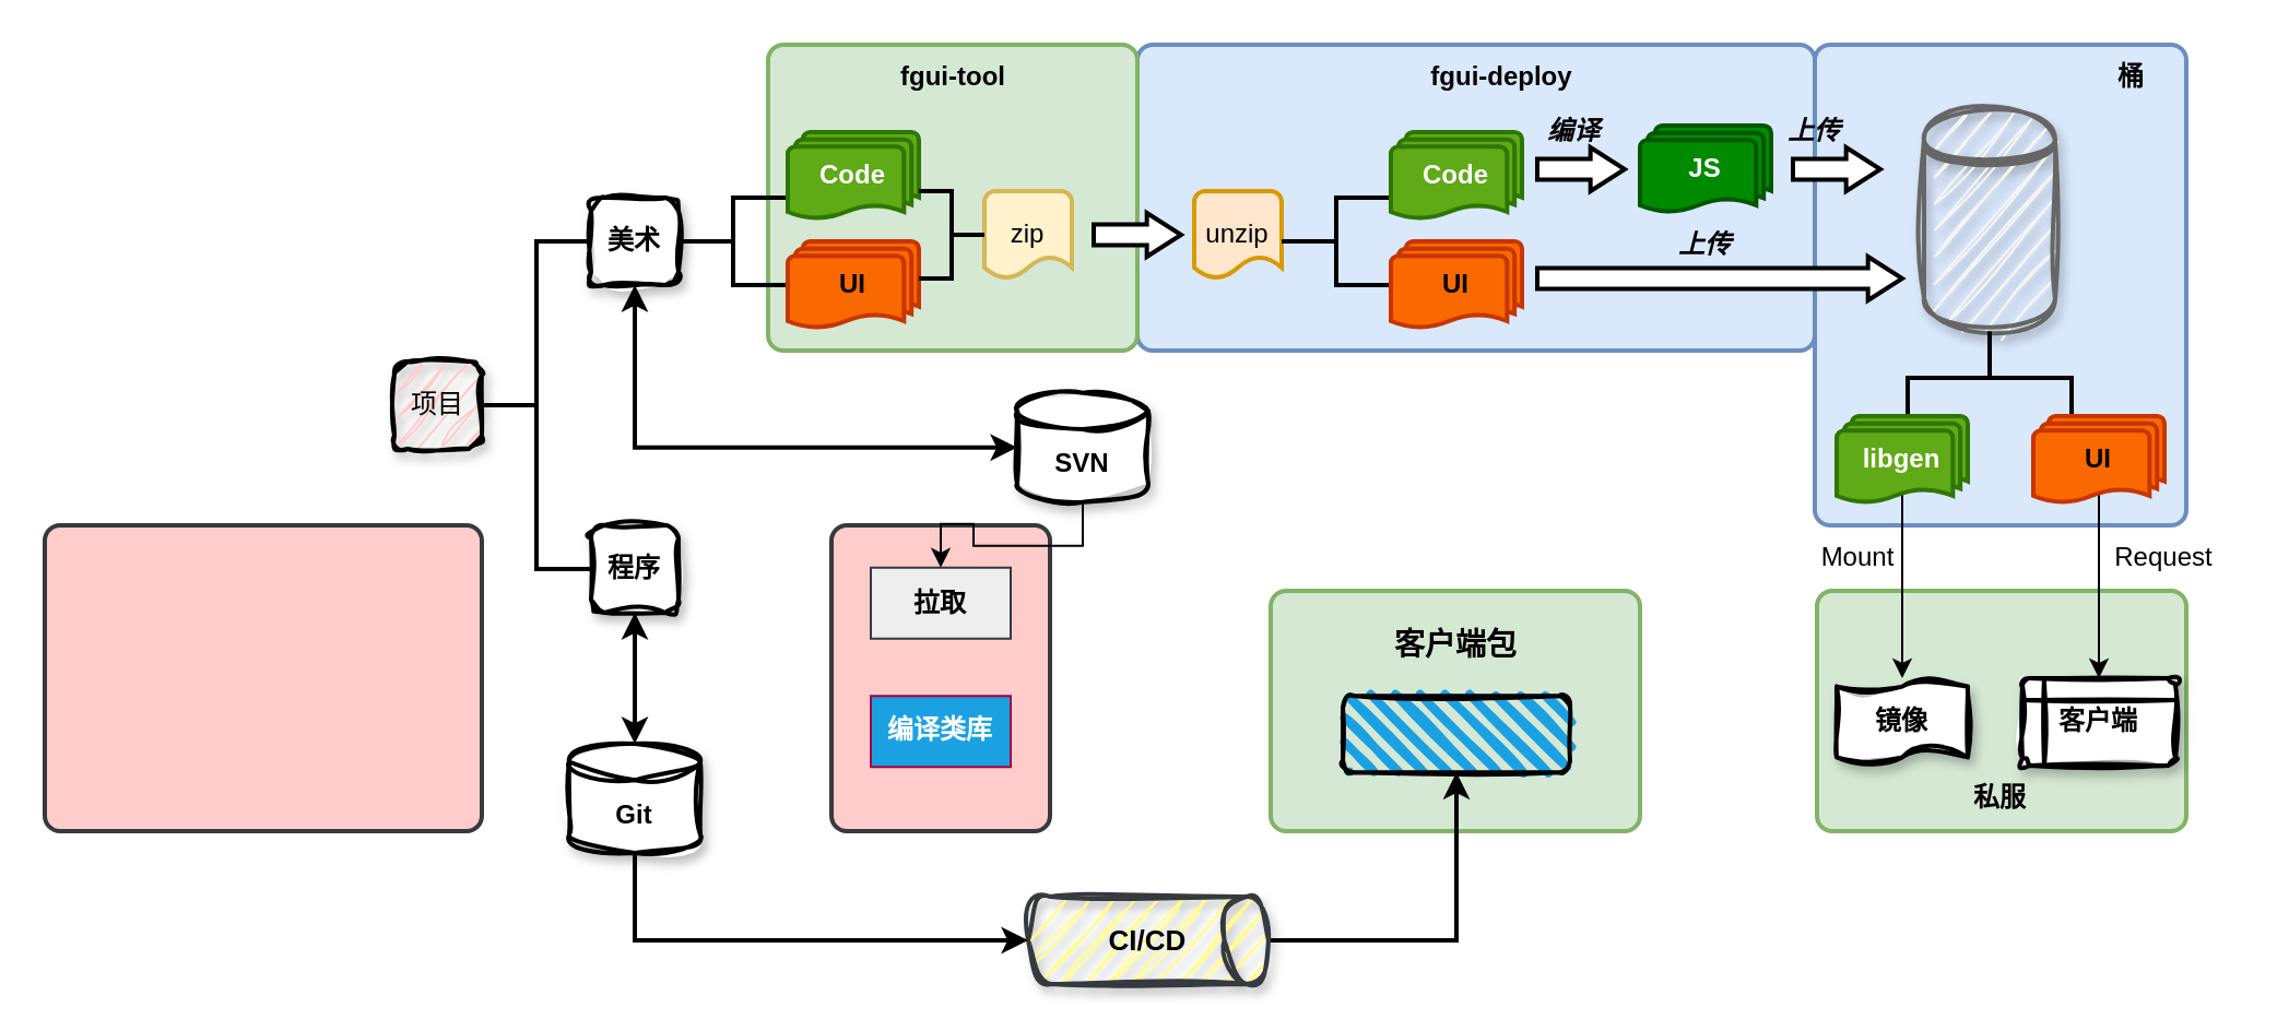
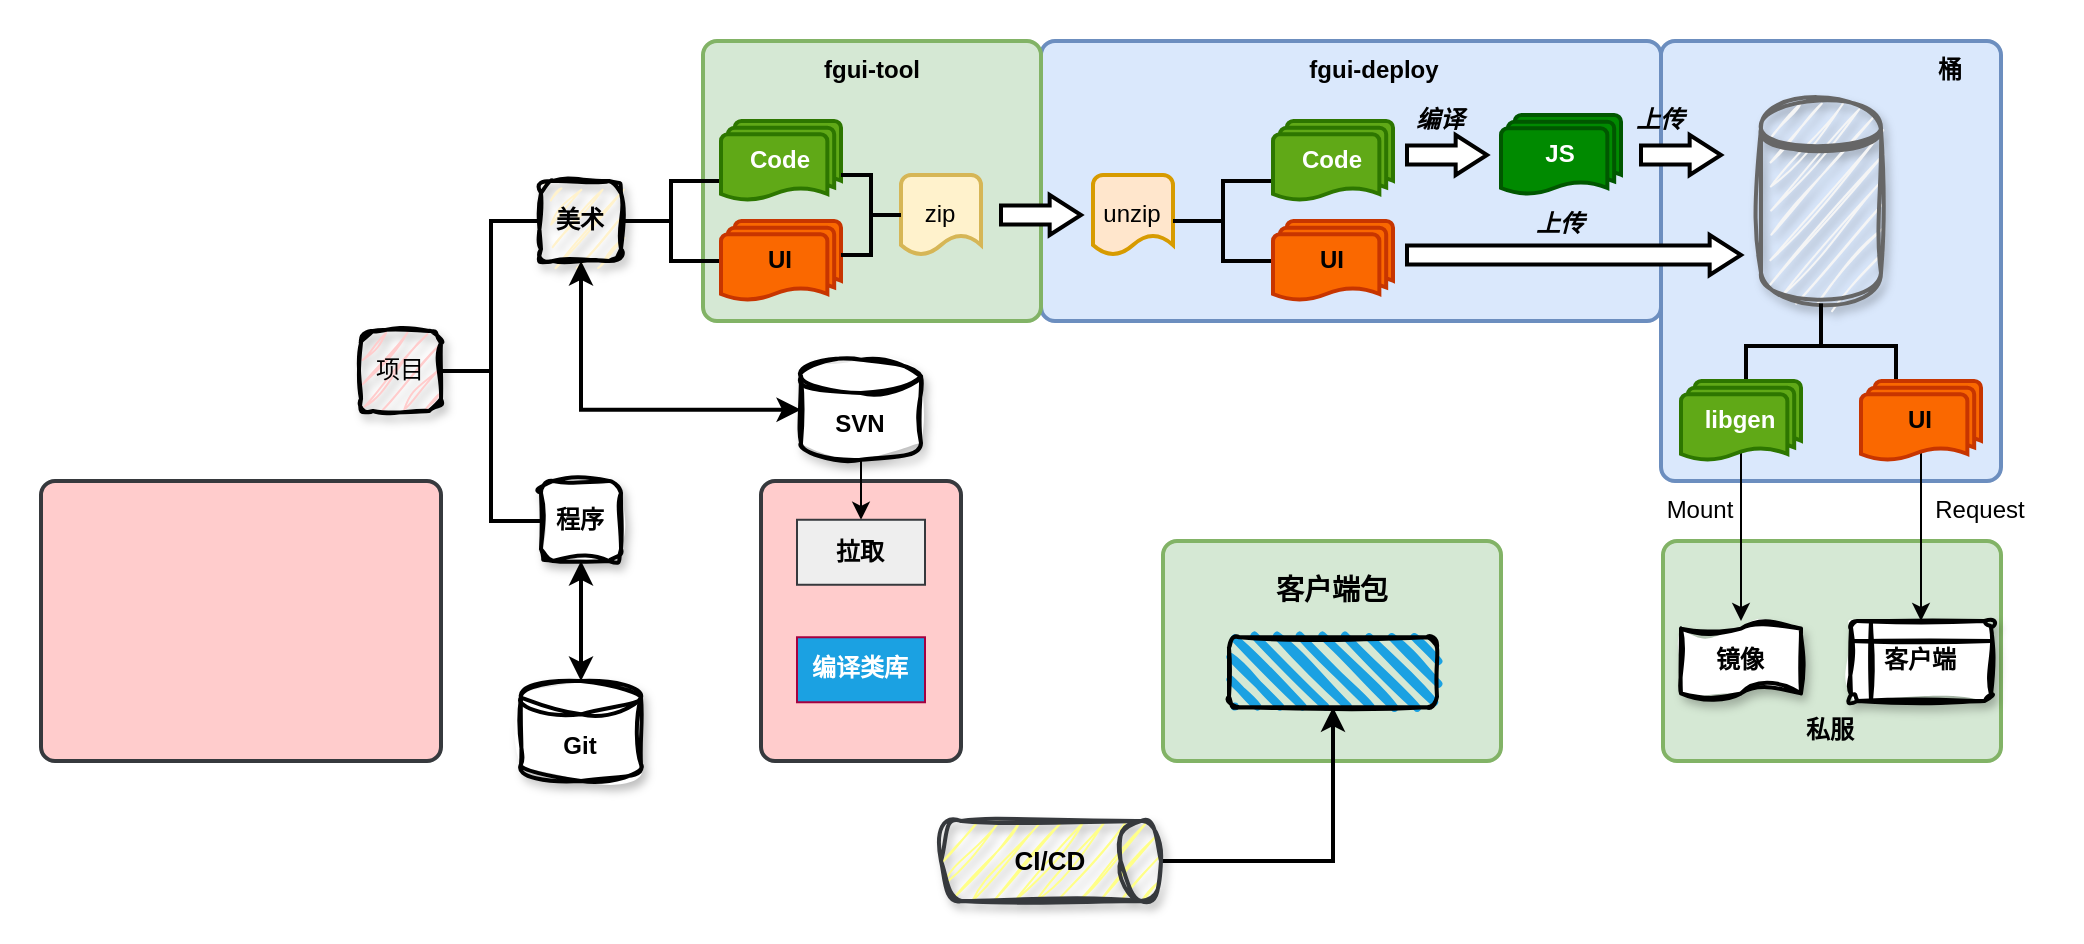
- <mxCell id="9" value="美术" style="rounded=1;whiteSpace=wrap;html=1;strokeWidth=2;fontStyle=1;sketch=1;curveFitting=1;jiggle=2;shadow=1;" vertex="1" parent="1"><mxGeometry x="270" y="90" width="40" height="40" as="geometry" /></mxCell>
+ <mxCell id="9" value="美术" style="rounded=1;whiteSpace=wrap;html=1;strokeWidth=2;fontStyle=1;sketch=1;curveFitting=1;jiggle=2;shadow=1;fillColor=#fff2cc;" vertex="1" parent="1"><mxGeometry x="270" y="90" width="40" height="40" as="geometry" /></mxCell>
- <mxCell id="36" value="&lt;div&gt;&lt;br&gt;&lt;/div&gt;SVN" style="strokeWidth=2;html=1;shape=mxgraph.flowchart.database;whiteSpace=wrap;fontStyle=1;sketch=1;curveFitting=1;jiggle=2;shadow=1;" vertex="1" parent="1"><mxGeometry x="465" y="179.38" width="60" height="50" as="geometry" /></mxCell>
+ <mxCell id="36" value="&lt;div&gt;&lt;br&gt;&lt;/div&gt;SVN" style="strokeWidth=2;html=1;shape=mxgraph.flowchart.database;whiteSpace=wrap;fontStyle=1;sketch=1;curveFitting=1;jiggle=2;shadow=1;" vertex="1" parent="1"><mxGeometry x="400" y="179.38" width="60" height="50" as="geometry" /></mxCell>
- <mxCell id="55" style="edgeStyle=orthogonalEdgeStyle;rounded=0;orthogonalLoop=1;jettySize=auto;html=1;exitX=0.5;exitY=1;exitDx=0;exitDy=0;exitPerimeter=0;entryX=0;entryY=0.5;entryDx=0;entryDy=0;entryPerimeter=0;strokeWidth=2;" edge="1" parent="1" source="45" target="54"><mxGeometry relative="1" as="geometry" /></mxCell>
